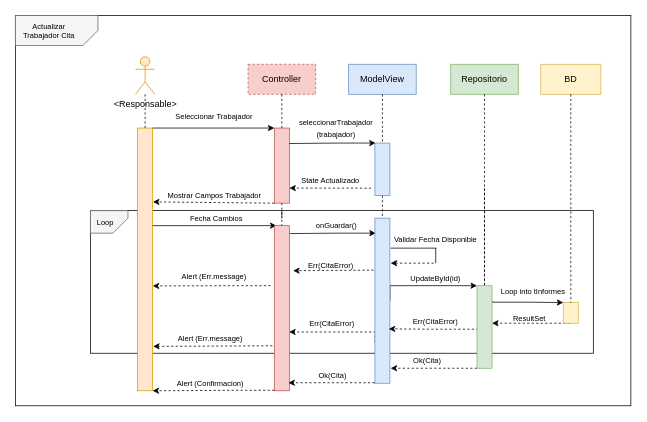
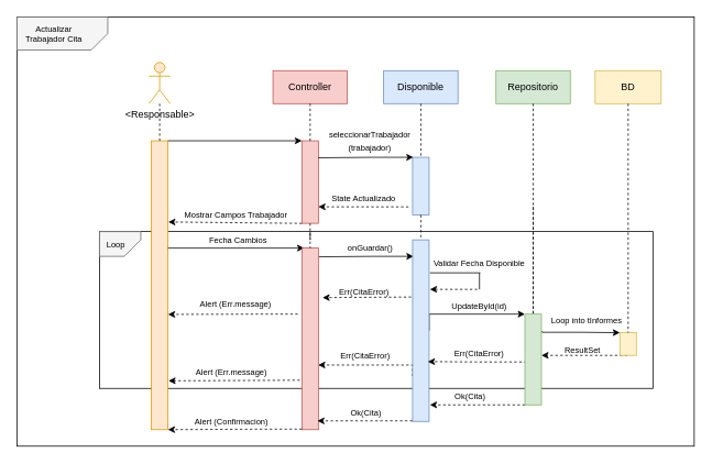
- <mxCell id="9" value="Controller" style="rounded=0;whiteSpace=wrap;html=1;fontSize=12;fillColor=#f8cecc;strokeColor=#b85450;dashed=1;" parent="1" vertex="1"><mxGeometry x="330" y="85" width="90" height="40" as="geometry" /></mxCell>
+ <mxCell id="9" value="Controller" style="rounded=0;whiteSpace=wrap;html=1;fontSize=12;fillColor=#f8cecc;strokeColor=#b85450;" parent="1" vertex="1"><mxGeometry x="330" y="85" width="90" height="40" as="geometry" /></mxCell>
- <mxCell id="10" value="ModelView" style="rounded=0;whiteSpace=wrap;html=1;fontSize=12;fillColor=#dae8fc;strokeColor=#6c8ebf;" parent="1" vertex="1"><mxGeometry x="464" y="85" width="90" height="40" as="geometry" /></mxCell>
+ <mxCell id="10" value="Disponible" style="rounded=0;whiteSpace=wrap;html=1;fontSize=12;fillColor=#dae8fc;strokeColor=#6c8ebf;" parent="1" vertex="1"><mxGeometry x="464" y="85" width="90" height="40" as="geometry" /></mxCell>
- <mxCell id="7" value="&lt;span style=&quot;font-size: 10px;&quot;&gt;Seleccionar Trabajador&lt;/span&gt;" style="text;html=1;strokeColor=none;fillColor=none;align=center;verticalAlign=middle;whiteSpace=wrap;rounded=0;" parent="1" vertex="1"><mxGeometry x="200" y="140" width="170" height="30" as="geometry" /></mxCell>
